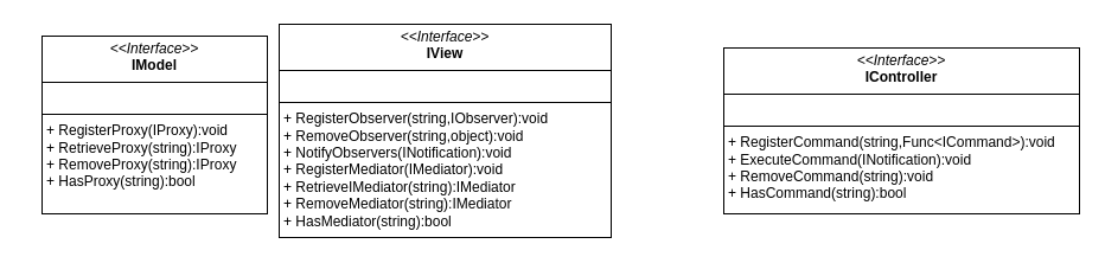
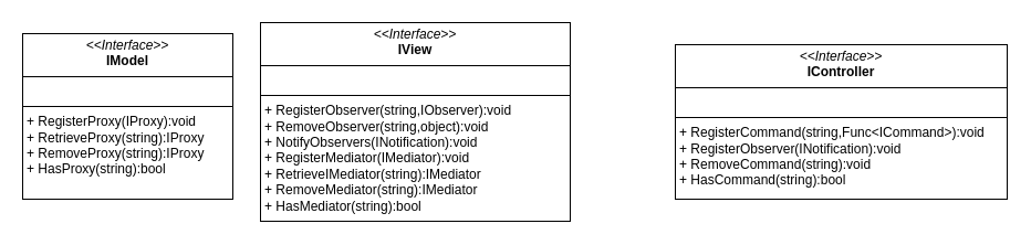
- <mxCell id="5" value="&lt;p style=&quot;margin:0px;margin-top:4px;text-align:center;&quot;&gt;&lt;i&gt;&amp;lt;&amp;lt;Interface&amp;gt;&amp;gt;&lt;/i&gt;&lt;br&gt;&lt;b&gt;IController&lt;/b&gt;&lt;/p&gt;&lt;hr size=&quot;1&quot; style=&quot;border-style:solid;&quot;&gt;&lt;p style=&quot;margin:0px;margin-left:4px;&quot;&gt;&lt;br&gt;&lt;/p&gt;&lt;hr size=&quot;1&quot; style=&quot;border-style:solid;&quot;&gt;&lt;p style=&quot;margin:0px;margin-left:4px;&quot;&gt;+ RegisterCommand(string,Func&amp;lt;ICommand&amp;gt;):void&lt;/p&gt;&lt;p style=&quot;margin:0px;margin-left:4px;&quot;&gt;+ ExecuteCommand(INotification):void&lt;/p&gt;&lt;p style=&quot;margin:0px;margin-left:4px;&quot;&gt;+ RemoveCommand(string):void&lt;/p&gt;&lt;p style=&quot;margin:0px;margin-left:4px;&quot;&gt;+ HasCommand(string):bool&lt;/p&gt;" style="verticalAlign=top;align=left;overflow=fill;html=1;whiteSpace=wrap;" vertex="1" parent="1"><mxGeometry x="610" y="40" width="300" height="140" as="geometry" /></mxCell>
+ <mxCell id="5" value="&lt;p style=&quot;margin:0px;margin-top:4px;text-align:center;&quot;&gt;&lt;i&gt;&amp;lt;&amp;lt;Interface&amp;gt;&amp;gt;&lt;/i&gt;&lt;br&gt;&lt;b&gt;IController&lt;/b&gt;&lt;/p&gt;&lt;hr size=&quot;1&quot; style=&quot;border-style:solid;&quot;&gt;&lt;p style=&quot;margin:0px;margin-left:4px;&quot;&gt;&lt;br&gt;&lt;/p&gt;&lt;hr size=&quot;1&quot; style=&quot;border-style:solid;&quot;&gt;&lt;p style=&quot;margin:0px;margin-left:4px;&quot;&gt;+ RegisterCommand(string,Func&amp;lt;ICommand&amp;gt;):void&lt;/p&gt;&lt;p style=&quot;margin:0px;margin-left:4px;&quot;&gt;+ RegisterObserver(INotification):void&lt;/p&gt;&lt;p style=&quot;margin:0px;margin-left:4px;&quot;&gt;+ RemoveCommand(string):void&lt;/p&gt;&lt;p style=&quot;margin:0px;margin-left:4px;&quot;&gt;+ HasCommand(string):bool&lt;/p&gt;" style="verticalAlign=top;align=left;overflow=fill;html=1;whiteSpace=wrap;" vertex="1" parent="1"><mxGeometry x="610" y="40" width="300" height="140" as="geometry" /></mxCell>
- <mxCell id="2" value="&lt;p style=&quot;margin:0px;margin-top:4px;text-align:center;&quot;&gt;&lt;i&gt;&amp;lt;&amp;lt;Interface&amp;gt;&amp;gt;&lt;/i&gt;&lt;br&gt;&lt;b&gt;IModel&lt;/b&gt;&lt;/p&gt;&lt;hr size=&quot;1&quot; style=&quot;border-style:solid;&quot;&gt;&lt;p style=&quot;margin:0px;margin-left:4px;&quot;&gt;&lt;br&gt;&lt;/p&gt;&lt;hr size=&quot;1&quot; style=&quot;border-style:solid;&quot;&gt;&lt;p style=&quot;margin:0px;margin-left:4px;&quot;&gt;+ RegisterProxy(IProxy):void&lt;/p&gt;&lt;p style=&quot;margin:0px;margin-left:4px;&quot;&gt;+ RetrieveProxy(string):IProxy&lt;/p&gt;&lt;p style=&quot;margin:0px;margin-left:4px;&quot;&gt;+ RemoveProxy(string):IProxy&lt;/p&gt;&lt;p style=&quot;margin:0px;margin-left:4px;&quot;&gt;+ HasProxy(string):bool&lt;/p&gt;&lt;p style=&quot;margin:0px;margin-left:4px;&quot;&gt;&lt;br&gt;&lt;/p&gt;" style="verticalAlign=top;align=left;overflow=fill;html=1;whiteSpace=wrap;" vertex="1" parent="1"><mxGeometry x="35" y="30" width="190" height="150" as="geometry" /></mxCell>
+ <mxCell id="2" value="&lt;p style=&quot;margin:0px;margin-top:4px;text-align:center;&quot;&gt;&lt;i&gt;&amp;lt;&amp;lt;Interface&amp;gt;&amp;gt;&lt;/i&gt;&lt;br&gt;&lt;b&gt;IModel&lt;/b&gt;&lt;/p&gt;&lt;hr size=&quot;1&quot; style=&quot;border-style:solid;&quot;&gt;&lt;p style=&quot;margin:0px;margin-left:4px;&quot;&gt;&lt;br&gt;&lt;/p&gt;&lt;hr size=&quot;1&quot; style=&quot;border-style:solid;&quot;&gt;&lt;p style=&quot;margin:0px;margin-left:4px;&quot;&gt;+ RegisterProxy(IProxy):void&lt;/p&gt;&lt;p style=&quot;margin:0px;margin-left:4px;&quot;&gt;+ RetrieveProxy(string):IProxy&lt;/p&gt;&lt;p style=&quot;margin:0px;margin-left:4px;&quot;&gt;+ RemoveProxy(string):IProxy&lt;/p&gt;&lt;p style=&quot;margin:0px;margin-left:4px;&quot;&gt;+ HasProxy(string):bool&lt;/p&gt;&lt;p style=&quot;margin:0px;margin-left:4px;&quot;&gt;&lt;br&gt;&lt;/p&gt;" style="verticalAlign=top;align=left;overflow=fill;html=1;whiteSpace=wrap;" vertex="1" parent="1"><mxGeometry x="20" y="30" width="190" height="150" as="geometry" /></mxCell>
